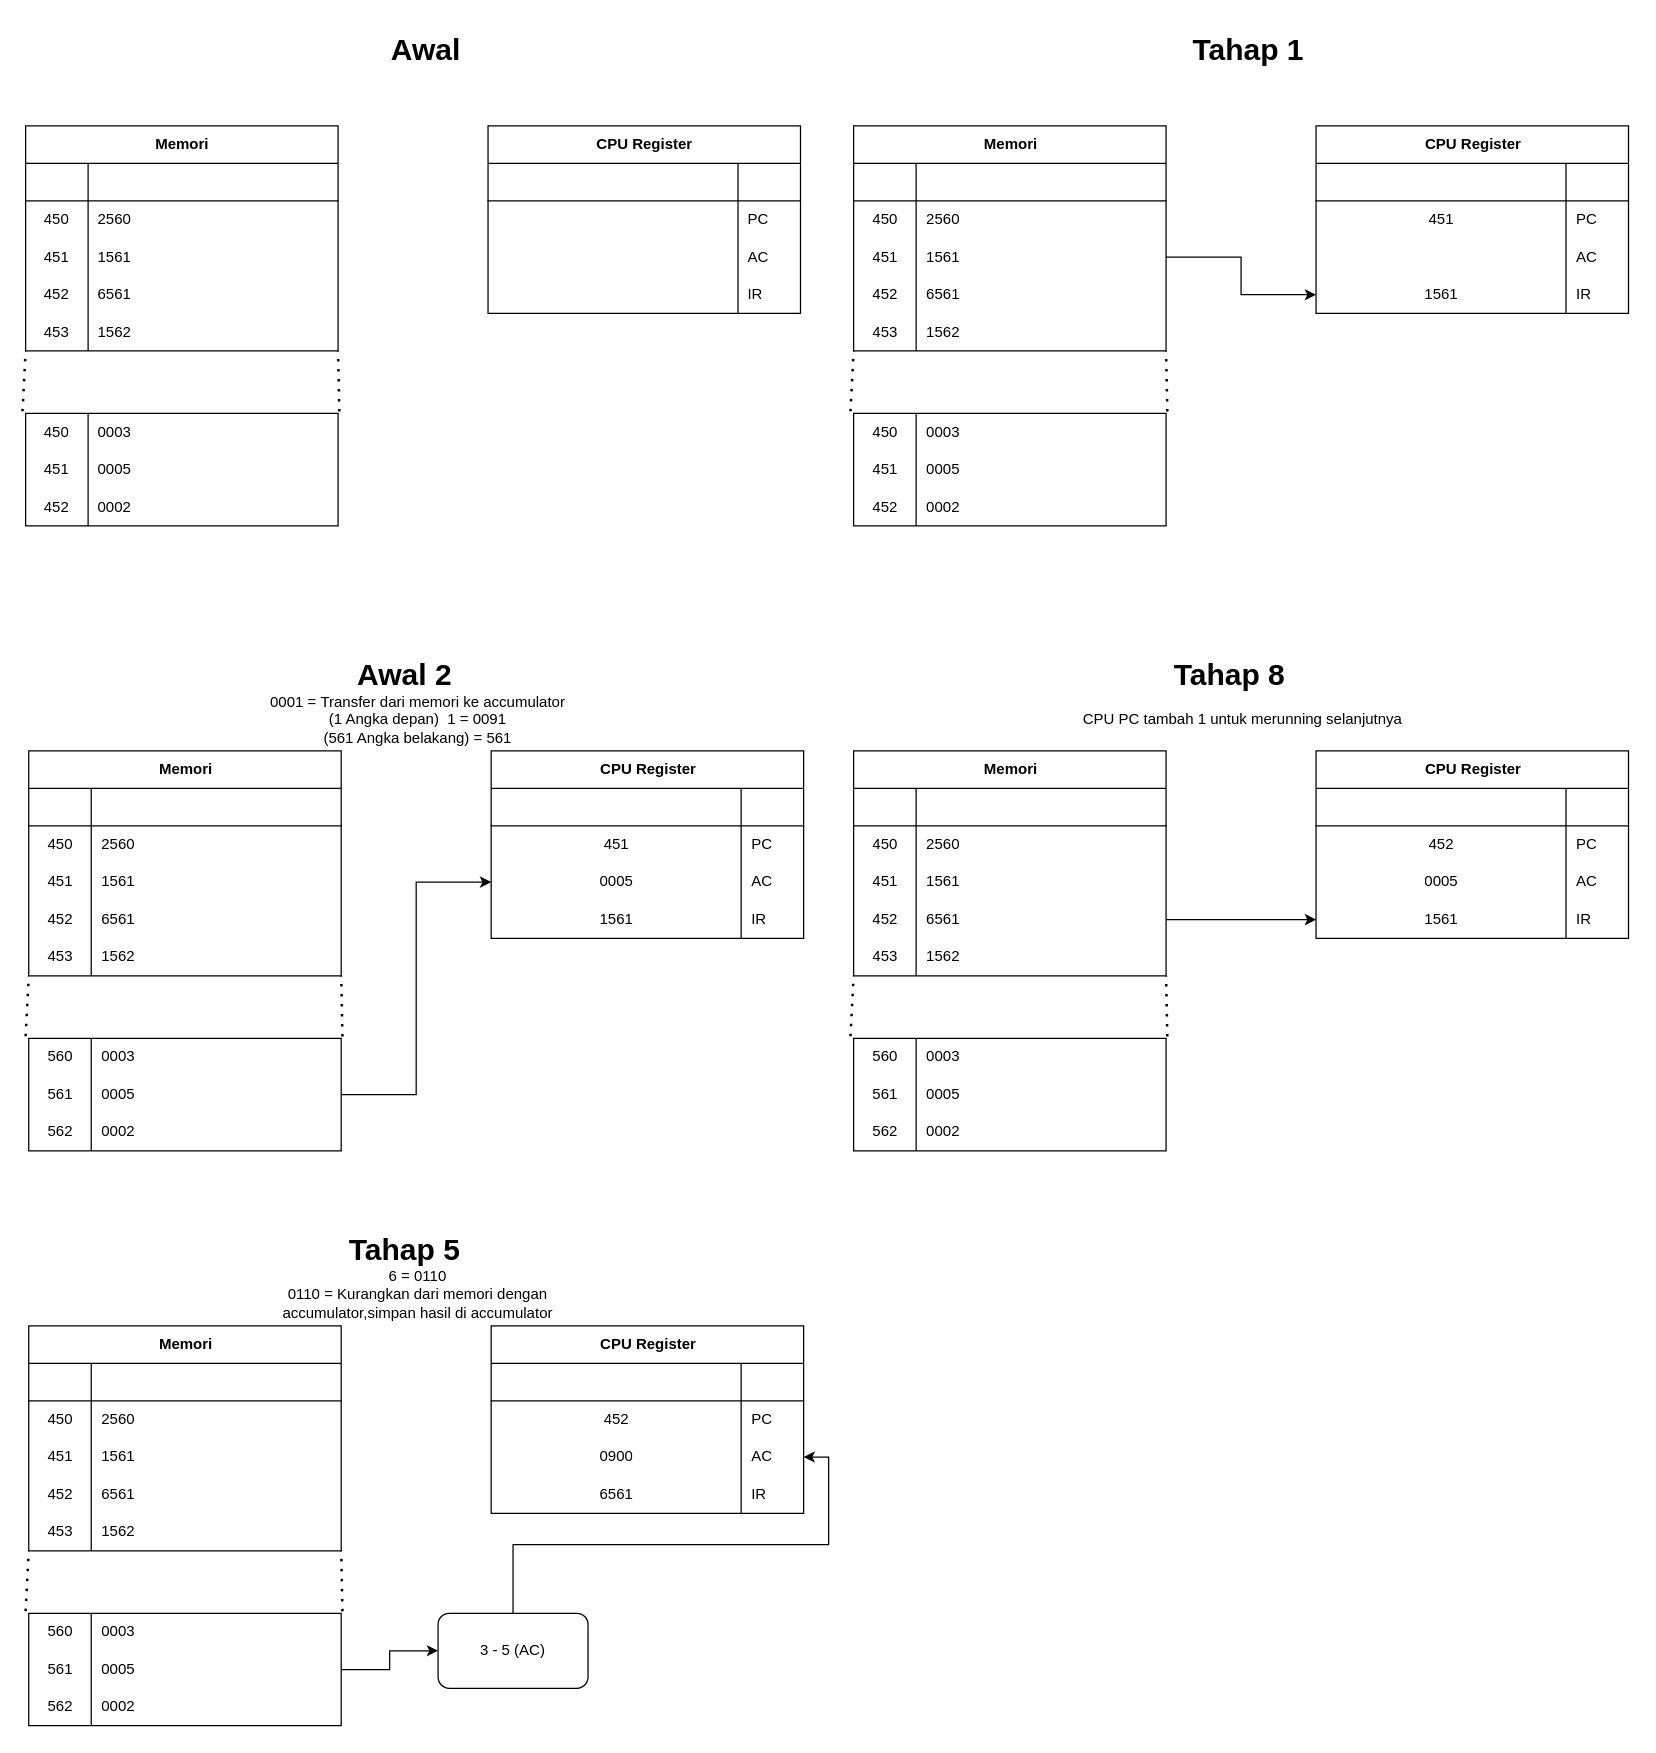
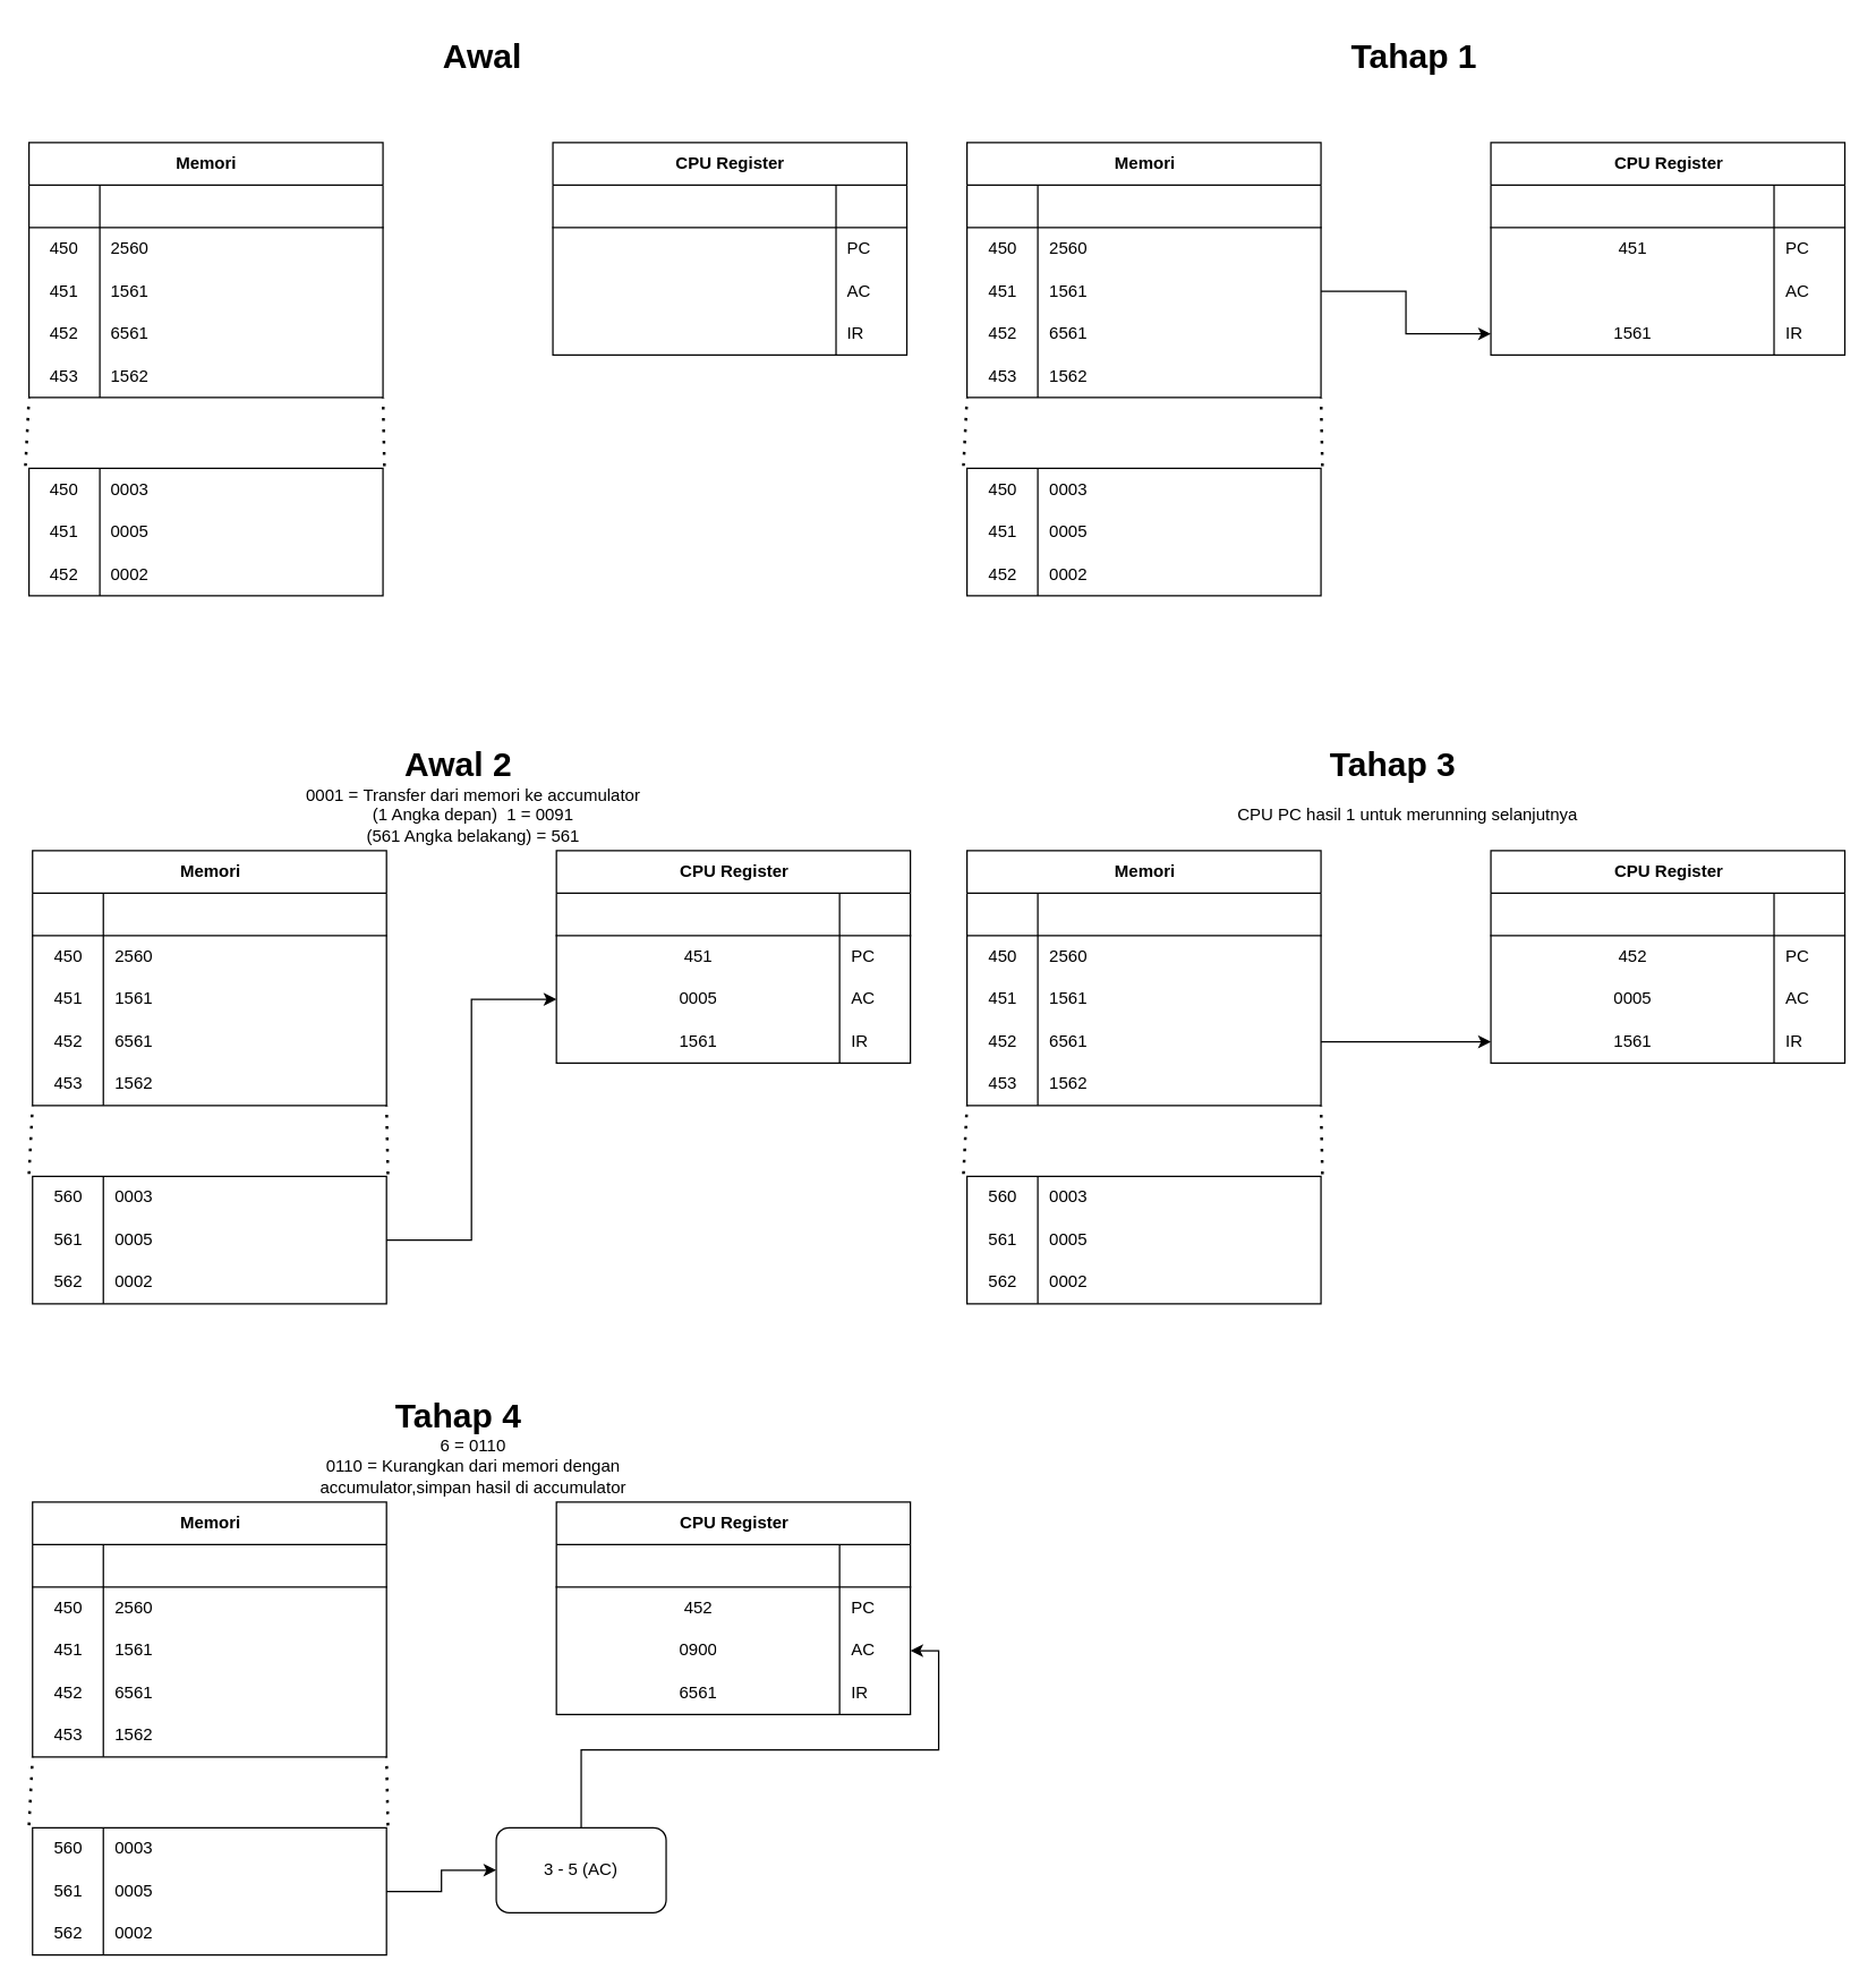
- <mxCell id="172" value="Tahap 8" style="text;strokeColor=none;fillColor=none;html=1;fontSize=24;fontStyle=1;verticalAlign=middle;align=center;" parent="1" vertex="1"><mxGeometry x="932.5" y="520" width="100" height="40" as="geometry" /></mxCell>
+ <mxCell id="172" value="Tahap 3" style="text;strokeColor=none;fillColor=none;html=1;fontSize=24;fontStyle=1;verticalAlign=middle;align=center;" parent="1" vertex="1"><mxGeometry x="932.5" y="520" width="100" height="40" as="geometry" /></mxCell>
- <mxCell id="173" value="CPU PC tambah 1 untuk merunning selanjutnya" style="text;html=1;align=center;verticalAlign=middle;whiteSpace=wrap;rounded=0;" parent="1" vertex="1"><mxGeometry x="860" y="560" width="267.5" height="30" as="geometry" /></mxCell>
+ <mxCell id="173" value="CPU PC hasil 1 untuk merunning selanjutnya" style="text;html=1;align=center;verticalAlign=middle;whiteSpace=wrap;rounded=0;" parent="1" vertex="1"><mxGeometry x="860" y="560" width="267.5" height="30" as="geometry" /></mxCell>
- <mxCell id="216" value="Tahap 5" style="text;strokeColor=none;fillColor=none;html=1;fontSize=24;fontStyle=1;verticalAlign=middle;align=center;" vertex="1" parent="1"><mxGeometry x="272.5" y="980" width="100" height="40" as="geometry" /></mxCell>
+ <mxCell id="216" value="Tahap 4" style="text;strokeColor=none;fillColor=none;html=1;fontSize=24;fontStyle=1;verticalAlign=middle;align=center;" vertex="1" parent="1"><mxGeometry x="272.5" y="980" width="100" height="40" as="geometry" /></mxCell>
